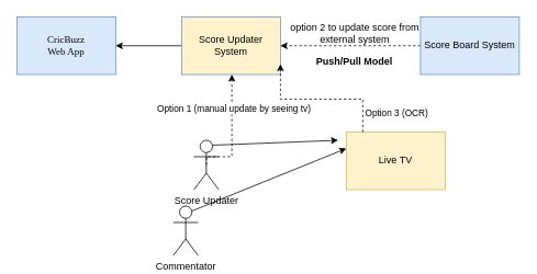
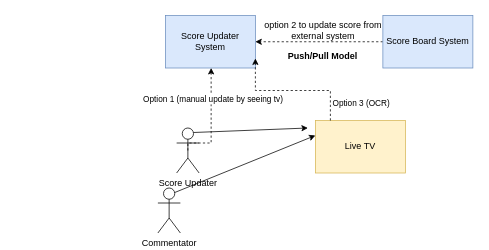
- <mxCell id="4" value="CricBuzz&lt;div&gt;Web App&lt;/div&gt;" style="rounded=0;whiteSpace=wrap;html=1;fillColor=#dae8fc;strokeColor=#6c8ebf;fontFamily=Verdana;" vertex="1" parent="1"><mxGeometry x="20" y="20" width="120" height="70" as="geometry" /></mxCell>
- <mxCell id="2" style="edgeStyle=orthogonalEdgeStyle;rounded=0;orthogonalLoop=1;jettySize=auto;html=1;entryX=1;entryY=0.5;entryDx=0;entryDy=0;" edge="1" parent="1" source="3" target="4"><mxGeometry relative="1" as="geometry" /></mxCell>
- <mxCell id="3" value="Score Updater System" style="rounded=0;whiteSpace=wrap;html=1;fillColor=#fff2cc;strokeColor=#6c8ebf;" vertex="1" parent="1"><mxGeometry x="220" y="20" width="120" height="70" as="geometry" /></mxCell>
+ <mxCell id="3" value="Score Updater System" style="rounded=0;whiteSpace=wrap;html=1;fillColor=#dae8fc;strokeColor=#6c8ebf;" vertex="1" parent="1"><mxGeometry x="220" y="20" width="120" height="70" as="geometry" /></mxCell>
